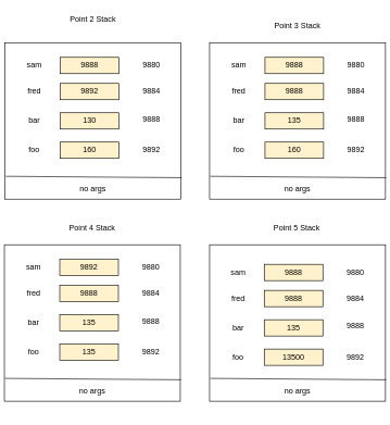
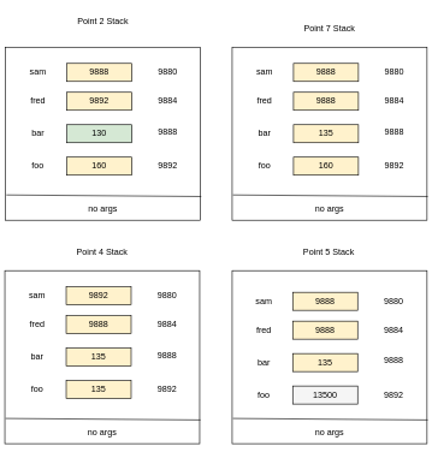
- <mxCell id="21" value="Point 3 Stack" style="text;html=1;strokeColor=none;fillColor=none;align=center;verticalAlign=middle;whiteSpace=wrap;rounded=0;" parent="1" vertex="1"><mxGeometry x="405.92" y="30" width="100" height="20" as="geometry" /></mxCell>
+ <mxCell id="21" value="Point 7 Stack" style="text;html=1;strokeColor=none;fillColor=none;align=center;verticalAlign=middle;whiteSpace=wrap;rounded=0;" parent="1" vertex="1"><mxGeometry x="405.92" y="30" width="100" height="20" as="geometry" /></mxCell>
- <mxCell id="12" value="130" style="rounded=0;whiteSpace=wrap;html=1;fillColor=#FFF2CC;" parent="1" vertex="1"><mxGeometry x="92" y="172.5" width="90" height="25" as="geometry" /></mxCell>
+ <mxCell id="12" value="130" style="rounded=0;whiteSpace=wrap;html=1;fillColor=#d5e8d4;" parent="1" vertex="1"><mxGeometry x="92" y="172.5" width="90" height="25" as="geometry" /></mxCell>
- <mxCell id="61" value="13500" style="rounded=0;whiteSpace=wrap;html=1;fillColor=#FFF2CC;" parent="1" vertex="1"><mxGeometry x="404.84" y="535" width="90" height="25" as="geometry" /></mxCell>
+ <mxCell id="61" value="13500" style="rounded=0;whiteSpace=wrap;html=1;fillColor=#f5f5f5;" parent="1" vertex="1"><mxGeometry x="404.84" y="535" width="90" height="25" as="geometry" /></mxCell>
